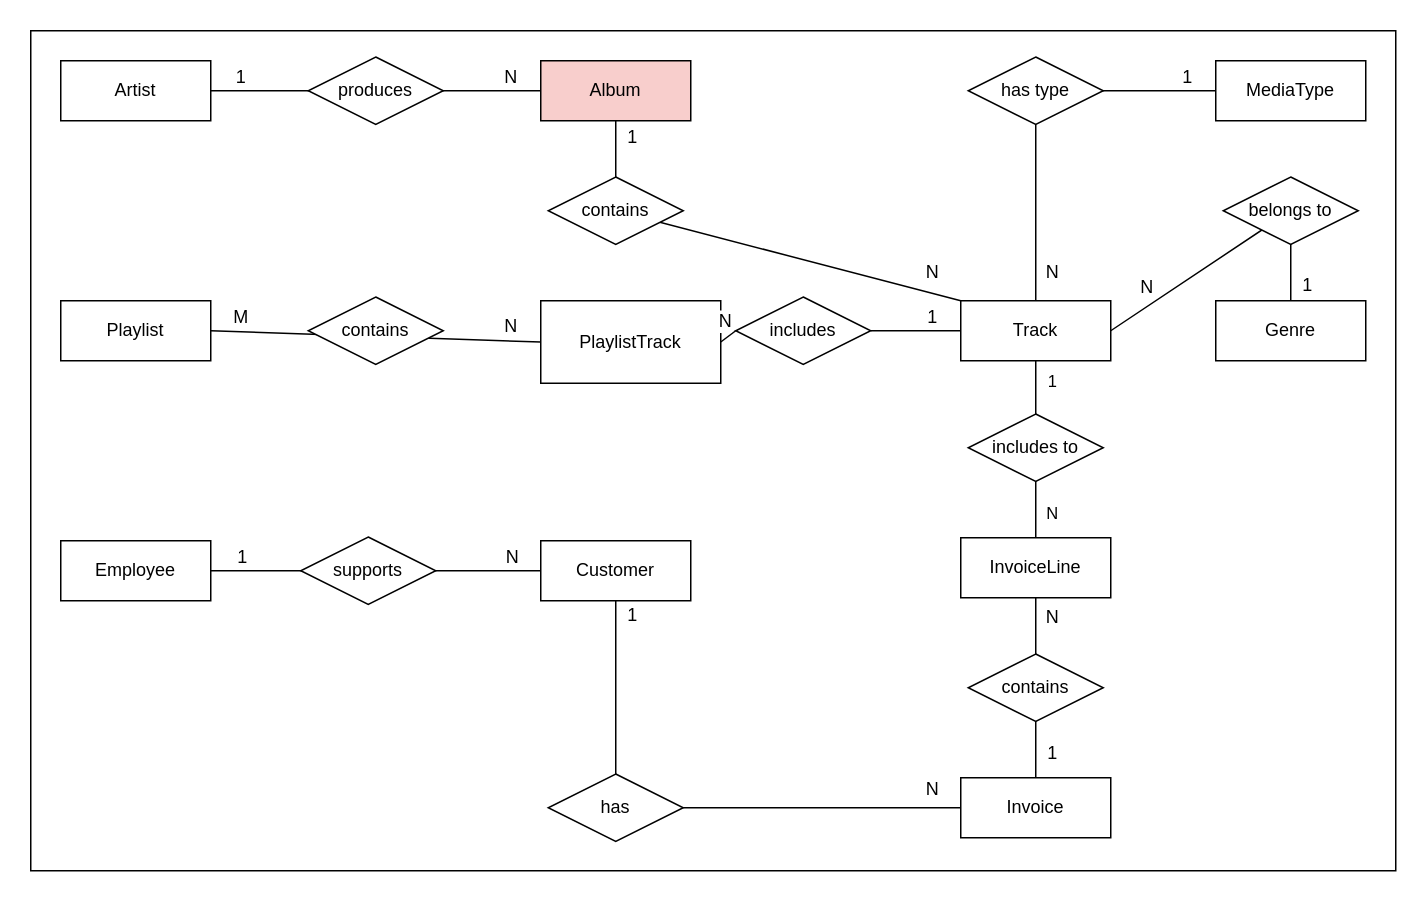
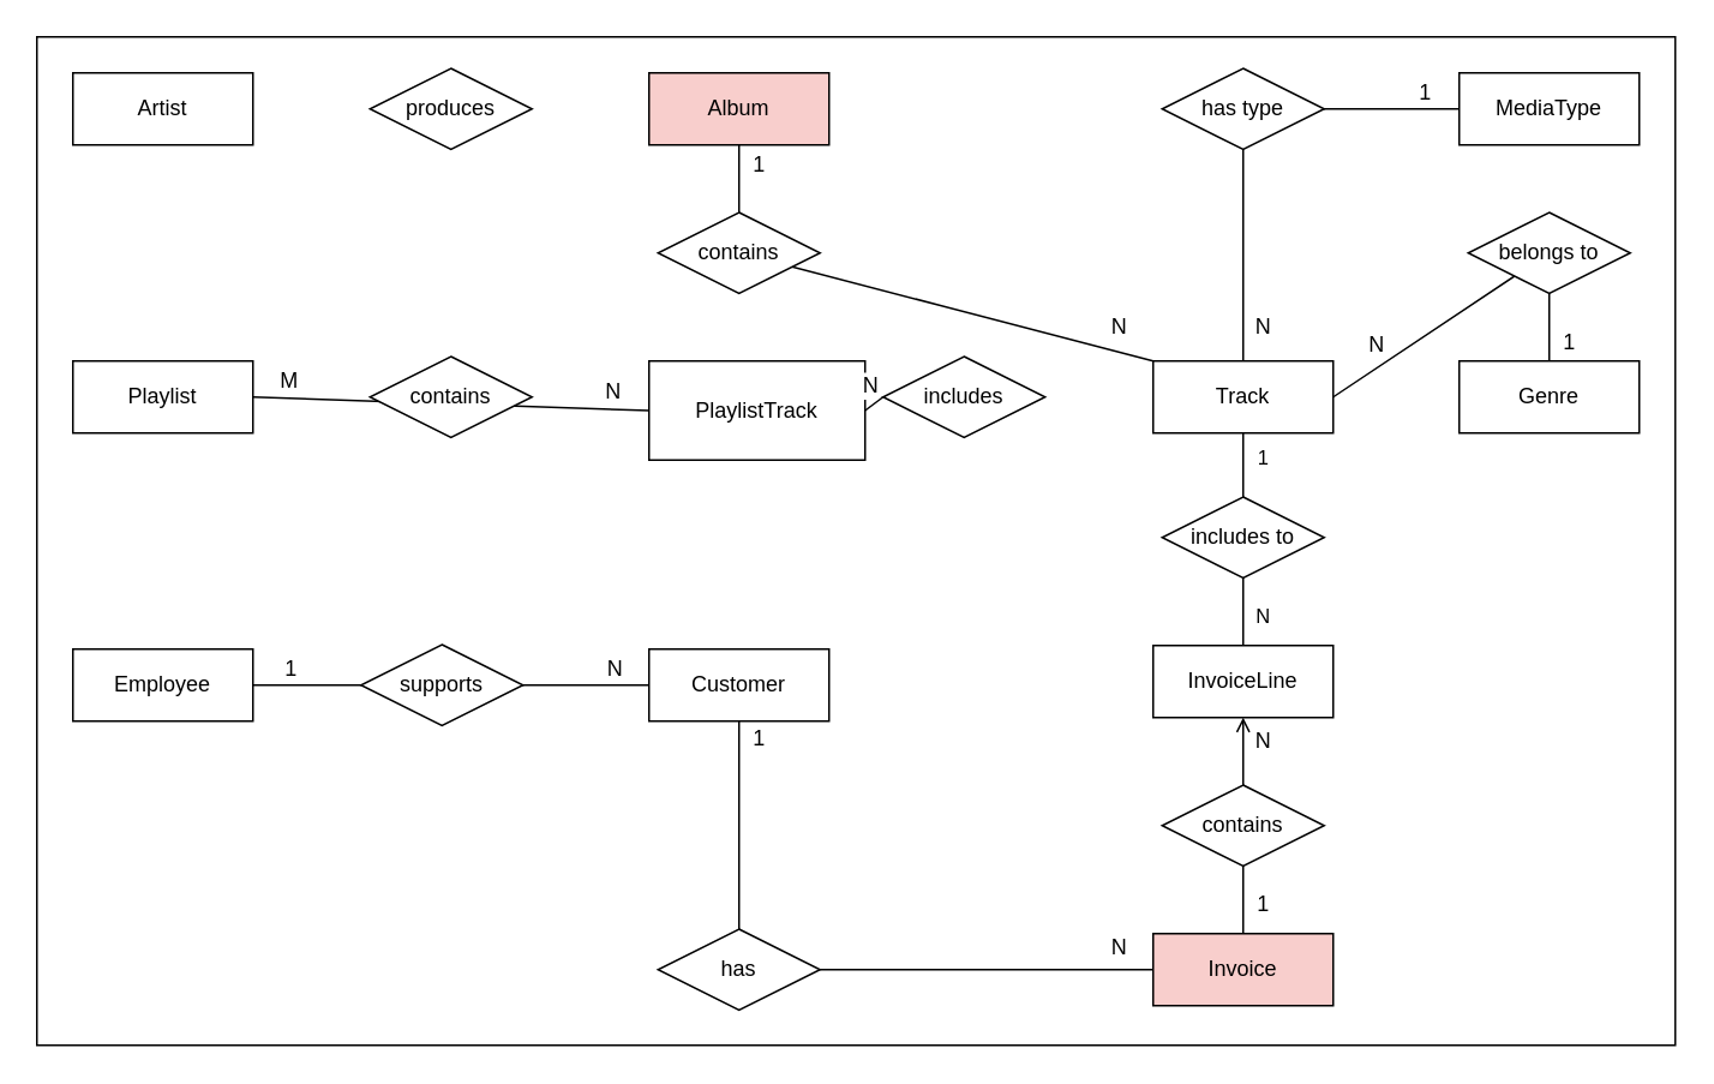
- <mxCell id="14" value="" style="endArrow=none;html=1;exitX=1;exitY=0.5;exitDx=0;exitDy=0;entryX=0;entryY=0.5;entryDx=0;entryDy=0;" parent="1" source="4" target="3" edge="1"><mxGeometry width="50" height="50" relative="1" as="geometry"><mxPoint x="210" y="0" as="sourcePoint" /><mxPoint x="260" y="-50" as="targetPoint" /></mxGeometry></mxCell>
- <mxCell id="15" value="&lt;font style=&quot;font-size: 12px;&quot;&gt;1&lt;/font&gt;" style="edgeLabel;html=1;align=center;verticalAlign=middle;resizable=0;points=[];" parent="14" vertex="1" connectable="0"><mxGeometry x="-0.831" y="-1" relative="1" as="geometry"><mxPoint y="-11" as="offset" /></mxGeometry></mxCell>
- <mxCell id="16" value="N" style="edgeLabel;html=1;align=center;verticalAlign=middle;resizable=0;points=[];fontSize=12;" parent="14" vertex="1" connectable="0"><mxGeometry x="0.805" y="1" relative="1" as="geometry"><mxPoint y="-9" as="offset" /></mxGeometry></mxCell>
- <mxCell id="45" value="" style="endArrow=none;html=1;fontSize=12;elbow=vertical;exitX=1;exitY=0.5;exitDx=0;exitDy=0;entryX=0;entryY=0.5;entryDx=0;entryDy=0;startArrow=none;" parent="1" source="49" target="5" edge="1"><mxGeometry width="50" height="50" relative="1" as="geometry"><mxPoint x="500" y="340" as="sourcePoint" /><mxPoint x="550" y="290" as="targetPoint" /></mxGeometry></mxCell>
- <mxCell id="46" value="1" style="edgeLabel;html=1;align=center;verticalAlign=middle;resizable=0;points=[];fontSize=12;" parent="45" vertex="1" connectable="0"><mxGeometry x="-0.011" y="1" relative="1" as="geometry"><mxPoint x="10" y="-9" as="offset" /></mxGeometry></mxCell>
- <mxCell id="28" value="" style="endArrow=none;html=1;fontSize=12;elbow=vertical;entryX=0.5;entryY=1;entryDx=0;entryDy=0;exitX=0.5;exitY=0;exitDx=0;exitDy=0;" parent="1" source="11" target="10" edge="1"><mxGeometry width="50" height="50" relative="1" as="geometry"><mxPoint x="570" y="498" as="sourcePoint" /><mxPoint x="620" y="448" as="targetPoint" /></mxGeometry></mxCell>
+ <mxCell id="28" value="" style="endArrow=open;html=1;fontSize=12;elbow=vertical;entryX=0.5;entryY=1;entryDx=0;entryDy=0;exitX=0.5;exitY=0;exitDx=0;exitDy=0;" parent="1" source="11" target="10" edge="1"><mxGeometry width="50" height="50" relative="1" as="geometry"><mxPoint x="570" y="498" as="sourcePoint" /><mxPoint x="620" y="448" as="targetPoint" /></mxGeometry></mxCell>
- <mxCell id="11" value="Invoice" style="whiteSpace=wrap;html=1;align=center;" parent="1" vertex="1"><mxGeometry x="640" y="518" width="100" height="40" as="geometry" /></mxCell>
+ <mxCell id="11" value="Invoice" style="whiteSpace=wrap;html=1;align=center;fillColor=#f8cecc;" parent="1" vertex="1"><mxGeometry x="640" y="518" width="100" height="40" as="geometry" /></mxCell>
